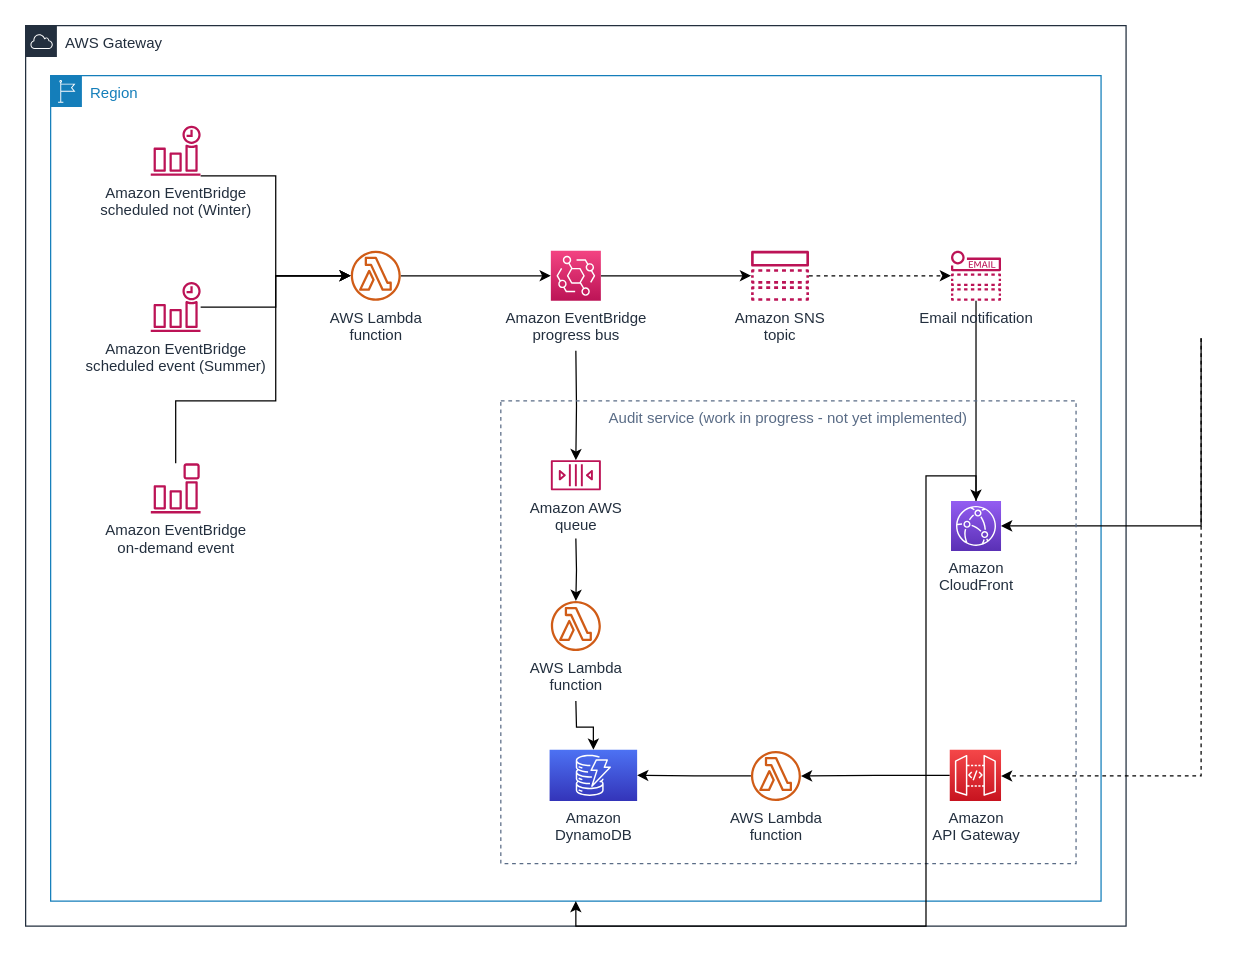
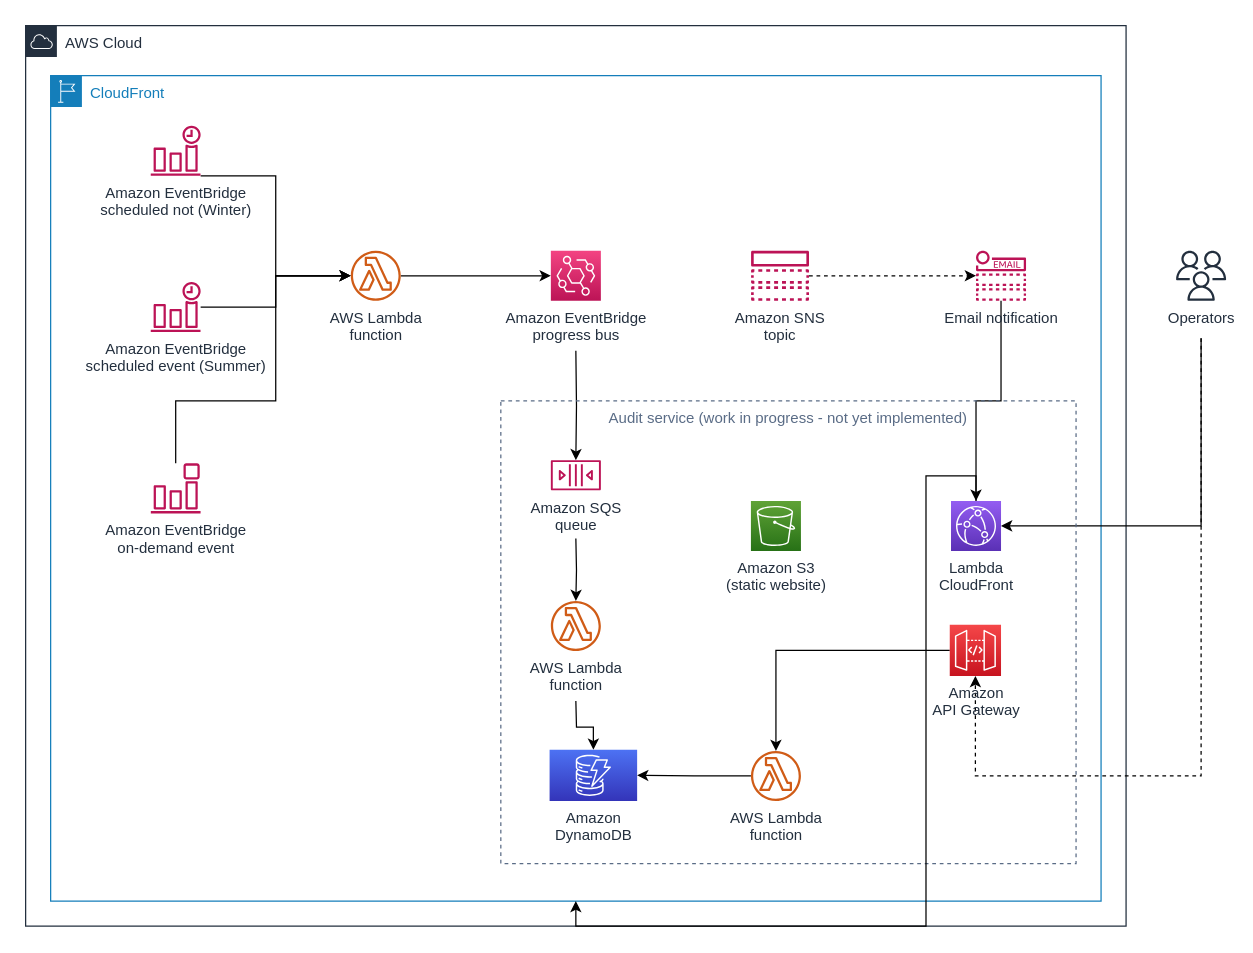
- <mxCell id="2" value="AWS Gateway" style="points=[[0,0],[0.25,0],[0.5,0],[0.75,0],[1,0],[1,0.25],[1,0.5],[1,0.75],[1,1],[0.75,1],[0.5,1],[0.25,1],[0,1],[0,0.75],[0,0.5],[0,0.25]];outlineConnect=0;gradientColor=none;html=1;whiteSpace=wrap;fontSize=12;fontStyle=0;shape=mxgraph.aws4.group;grIcon=mxgraph.aws4.group_aws_cloud;strokeColor=#232F3E;fillColor=none;verticalAlign=top;align=left;spacingLeft=30;fontColor=#232F3E;dashed=0;" parent="1" vertex="1"><mxGeometry x="20" y="20" width="880" height="720" as="geometry" /></mxCell>
+ <mxCell id="2" value="AWS Cloud" style="points=[[0,0],[0.25,0],[0.5,0],[0.75,0],[1,0],[1,0.25],[1,0.5],[1,0.75],[1,1],[0.75,1],[0.5,1],[0.25,1],[0,1],[0,0.75],[0,0.5],[0,0.25]];outlineConnect=0;gradientColor=none;html=1;whiteSpace=wrap;fontSize=12;fontStyle=0;shape=mxgraph.aws4.group;grIcon=mxgraph.aws4.group_aws_cloud;strokeColor=#232F3E;fillColor=none;verticalAlign=top;align=left;spacingLeft=30;fontColor=#232F3E;dashed=0;" parent="1" vertex="1"><mxGeometry x="20" y="20" width="880" height="720" as="geometry" /></mxCell>
- <mxCell id="3" value="Region" style="points=[[0,0],[0.25,0],[0.5,0],[0.75,0],[1,0],[1,0.25],[1,0.5],[1,0.75],[1,1],[0.75,1],[0.5,1],[0.25,1],[0,1],[0,0.75],[0,0.5],[0,0.25]];outlineConnect=0;gradientColor=none;html=1;whiteSpace=wrap;fontSize=12;fontStyle=0;shape=mxgraph.aws4.group;grIcon=mxgraph.aws4.group_region;strokeColor=#147EBA;fillColor=none;verticalAlign=top;align=left;spacingLeft=30;fontColor=#147EBA;dashed=0;" parent="1" vertex="1"><mxGeometry x="40" y="60" width="840" height="660" as="geometry" /></mxCell>
+ <mxCell id="3" value="CloudFront" style="points=[[0,0],[0.25,0],[0.5,0],[0.75,0],[1,0],[1,0.25],[1,0.5],[1,0.75],[1,1],[0.75,1],[0.5,1],[0.25,1],[0,1],[0,0.75],[0,0.5],[0,0.25]];outlineConnect=0;gradientColor=none;html=1;whiteSpace=wrap;fontSize=12;fontStyle=0;shape=mxgraph.aws4.group;grIcon=mxgraph.aws4.group_region;strokeColor=#147EBA;fillColor=none;verticalAlign=top;align=left;spacingLeft=30;fontColor=#147EBA;dashed=0;" parent="1" vertex="1"><mxGeometry x="40" y="60" width="840" height="660" as="geometry" /></mxCell>
- <mxCell id="8" style="edgeStyle=orthogonalEdgeStyle;rounded=0;orthogonalLoop=1;jettySize=auto;html=1;" parent="1" source="10" target="12" edge="1"><mxGeometry relative="1" as="geometry" /></mxCell>
- <mxCell id="14" value="Email notification" style="outlineConnect=0;fontColor=#232F3E;gradientColor=none;fillColor=#BC1356;strokeColor=none;dashed=0;verticalLabelPosition=bottom;verticalAlign=top;align=center;html=1;fontSize=12;fontStyle=0;aspect=fixed;pointerEvents=1;shape=mxgraph.aws4.email_notification;" parent="1" vertex="1"><mxGeometry x="760" y="200" width="40" height="40" as="geometry" /></mxCell>
+ <mxCell id="14" value="Email notification" style="outlineConnect=0;fontColor=#232F3E;gradientColor=none;fillColor=#BC1356;strokeColor=none;dashed=0;verticalLabelPosition=bottom;verticalAlign=top;align=center;html=1;fontSize=12;fontStyle=0;aspect=fixed;pointerEvents=1;shape=mxgraph.aws4.email_notification;" parent="1" vertex="1"><mxGeometry x="780" y="200" width="40" height="40" as="geometry" /></mxCell>
+ <mxCell id="17" value="Operators" style="outlineConnect=0;fontColor=#232F3E;gradientColor=none;fillColor=#232F3E;strokeColor=none;dashed=0;verticalLabelPosition=bottom;verticalAlign=top;align=center;html=1;fontSize=12;fontStyle=0;aspect=fixed;pointerEvents=1;shape=mxgraph.aws4.users;" parent="1" vertex="1"><mxGeometry x="940" y="200" width="40" height="40" as="geometry" /></mxCell>
- <mxCell id="25" value="&lt;div&gt;Amazon AWS&lt;/div&gt;&lt;div&gt;queue&lt;br&gt;&lt;/div&gt;" style="outlineConnect=0;fontColor=#232F3E;gradientColor=none;fillColor=#BC1356;strokeColor=none;dashed=0;verticalLabelPosition=bottom;verticalAlign=top;align=center;html=1;fontSize=12;fontStyle=0;aspect=fixed;pointerEvents=1;shape=mxgraph.aws4.queue;" parent="1" vertex="1"><mxGeometry x="440" y="367.45" width="40" height="24.1" as="geometry" /></mxCell>
+ <mxCell id="25" value="&lt;div&gt;Amazon SQS&lt;/div&gt;&lt;div&gt;queue&lt;br&gt;&lt;/div&gt;" style="outlineConnect=0;fontColor=#232F3E;gradientColor=none;fillColor=#BC1356;strokeColor=none;dashed=0;verticalLabelPosition=bottom;verticalAlign=top;align=center;html=1;fontSize=12;fontStyle=0;aspect=fixed;pointerEvents=1;shape=mxgraph.aws4.queue;" parent="1" vertex="1"><mxGeometry x="440" y="367.45" width="40" height="24.1" as="geometry" /></mxCell>
+ <mxCell id="30" value="&lt;div&gt;Amazon S3&lt;/div&gt;&lt;div&gt;(static website)&lt;br&gt;&lt;/div&gt;" style="outlineConnect=0;fontColor=#232F3E;gradientColor=#60A337;gradientDirection=north;fillColor=#277116;strokeColor=#ffffff;dashed=0;verticalLabelPosition=bottom;verticalAlign=top;align=center;html=1;fontSize=12;fontStyle=0;aspect=fixed;shape=mxgraph.aws4.resourceIcon;resIcon=mxgraph.aws4.s3;" parent="1" vertex="1"><mxGeometry x="600" y="400" width="40" height="40" as="geometry" /></mxCell>
- <mxCell id="32" value="&lt;div&gt;Amazon&lt;/div&gt;&lt;div&gt;CloudFront&lt;/div&gt;" style="outlineConnect=0;fontColor=#232F3E;gradientColor=#945DF2;gradientDirection=north;fillColor=#5A30B5;strokeColor=#ffffff;dashed=0;verticalLabelPosition=bottom;verticalAlign=top;align=center;html=1;fontSize=12;fontStyle=0;aspect=fixed;shape=mxgraph.aws4.resourceIcon;resIcon=mxgraph.aws4.cloudfront;" parent="1" vertex="1"><mxGeometry x="760" y="400" width="40" height="40" as="geometry" /></mxCell>
+ <mxCell id="32" value="&lt;div&gt;Lambda&lt;/div&gt;&lt;div&gt;CloudFront&lt;/div&gt;" style="outlineConnect=0;fontColor=#232F3E;gradientColor=#945DF2;gradientDirection=north;fillColor=#5A30B5;strokeColor=#ffffff;dashed=0;verticalLabelPosition=bottom;verticalAlign=top;align=center;html=1;fontSize=12;fontStyle=0;aspect=fixed;shape=mxgraph.aws4.resourceIcon;resIcon=mxgraph.aws4.cloudfront;" parent="1" vertex="1"><mxGeometry x="760" y="400" width="40" height="40" as="geometry" /></mxCell>
- <mxCell id="29" value="&lt;div&gt;Amazon&lt;/div&gt;&lt;div&gt;API Gateway&lt;br&gt;&lt;/div&gt;" style="outlineConnect=0;fontColor=#232F3E;gradientColor=#F54749;gradientDirection=north;fillColor=#C7131F;strokeColor=#ffffff;dashed=0;verticalLabelPosition=bottom;verticalAlign=top;align=center;html=1;fontSize=12;fontStyle=0;aspect=fixed;shape=mxgraph.aws4.resourceIcon;resIcon=mxgraph.aws4.api_gateway;" parent="1" vertex="1"><mxGeometry x="759" y="599" width="41" height="41" as="geometry" /></mxCell>
+ <mxCell id="29" value="&lt;div&gt;Amazon&lt;/div&gt;&lt;div&gt;API Gateway&lt;br&gt;&lt;/div&gt;" style="outlineConnect=0;fontColor=#232F3E;gradientColor=#F54749;gradientDirection=north;fillColor=#C7131F;strokeColor=#ffffff;dashed=0;verticalLabelPosition=bottom;verticalAlign=top;align=center;html=1;fontSize=12;fontStyle=0;aspect=fixed;shape=mxgraph.aws4.resourceIcon;resIcon=mxgraph.aws4.api_gateway;" parent="1" vertex="1"><mxGeometry x="759" y="499" width="41" height="41" as="geometry" /></mxCell>
